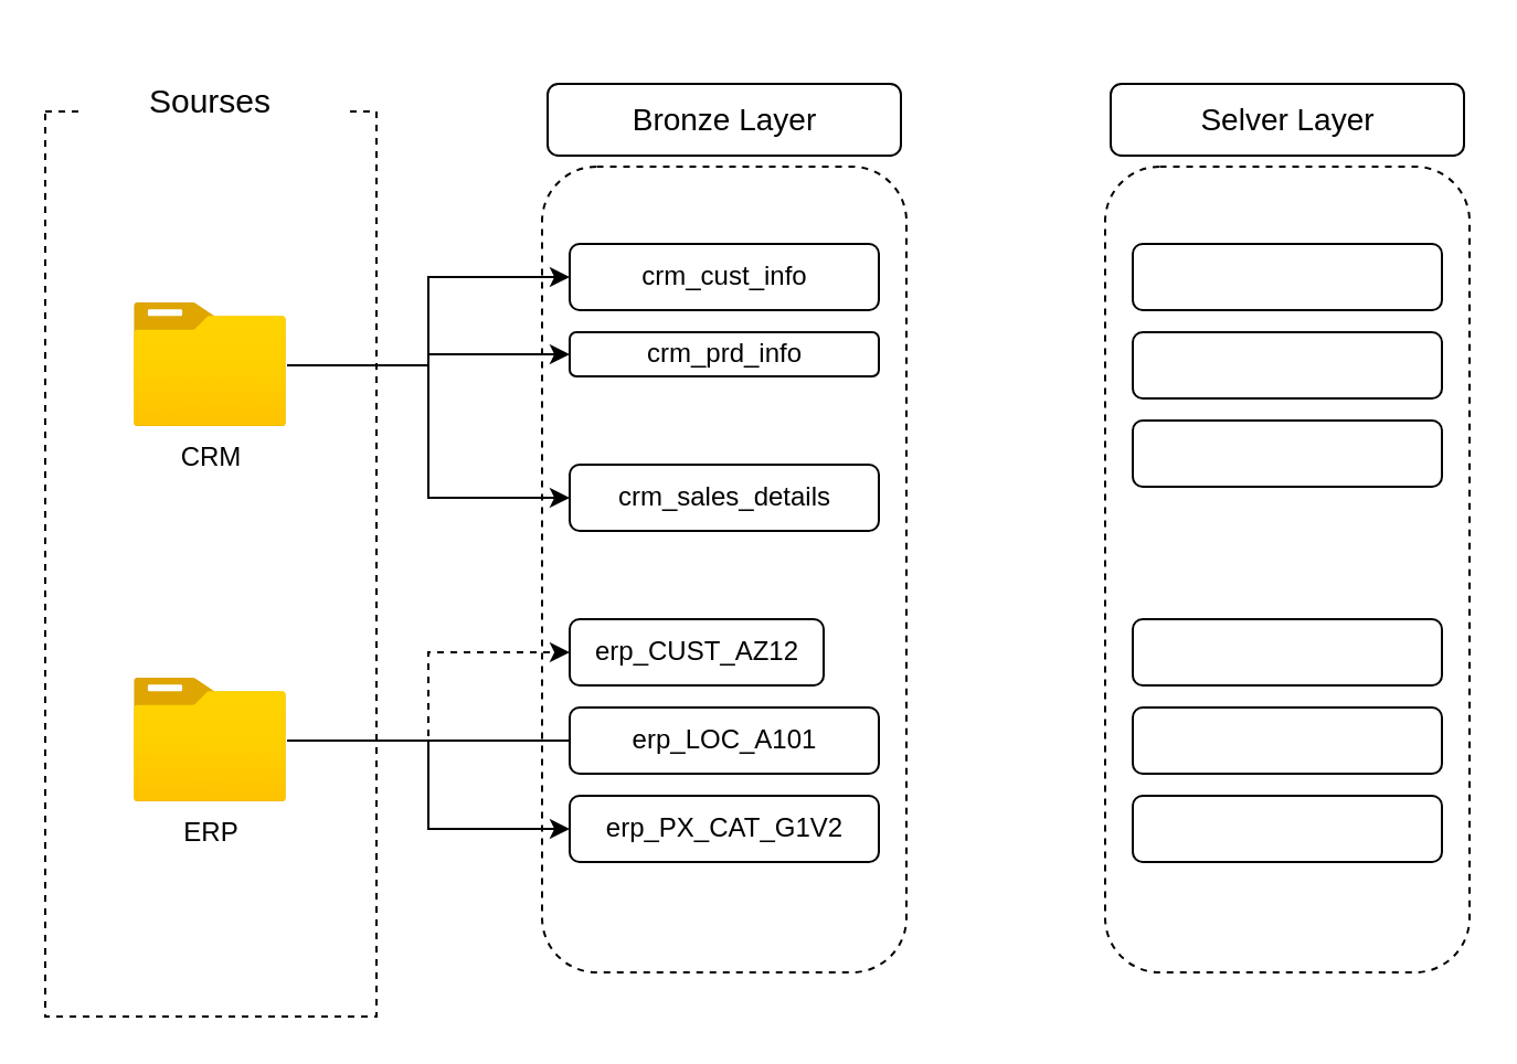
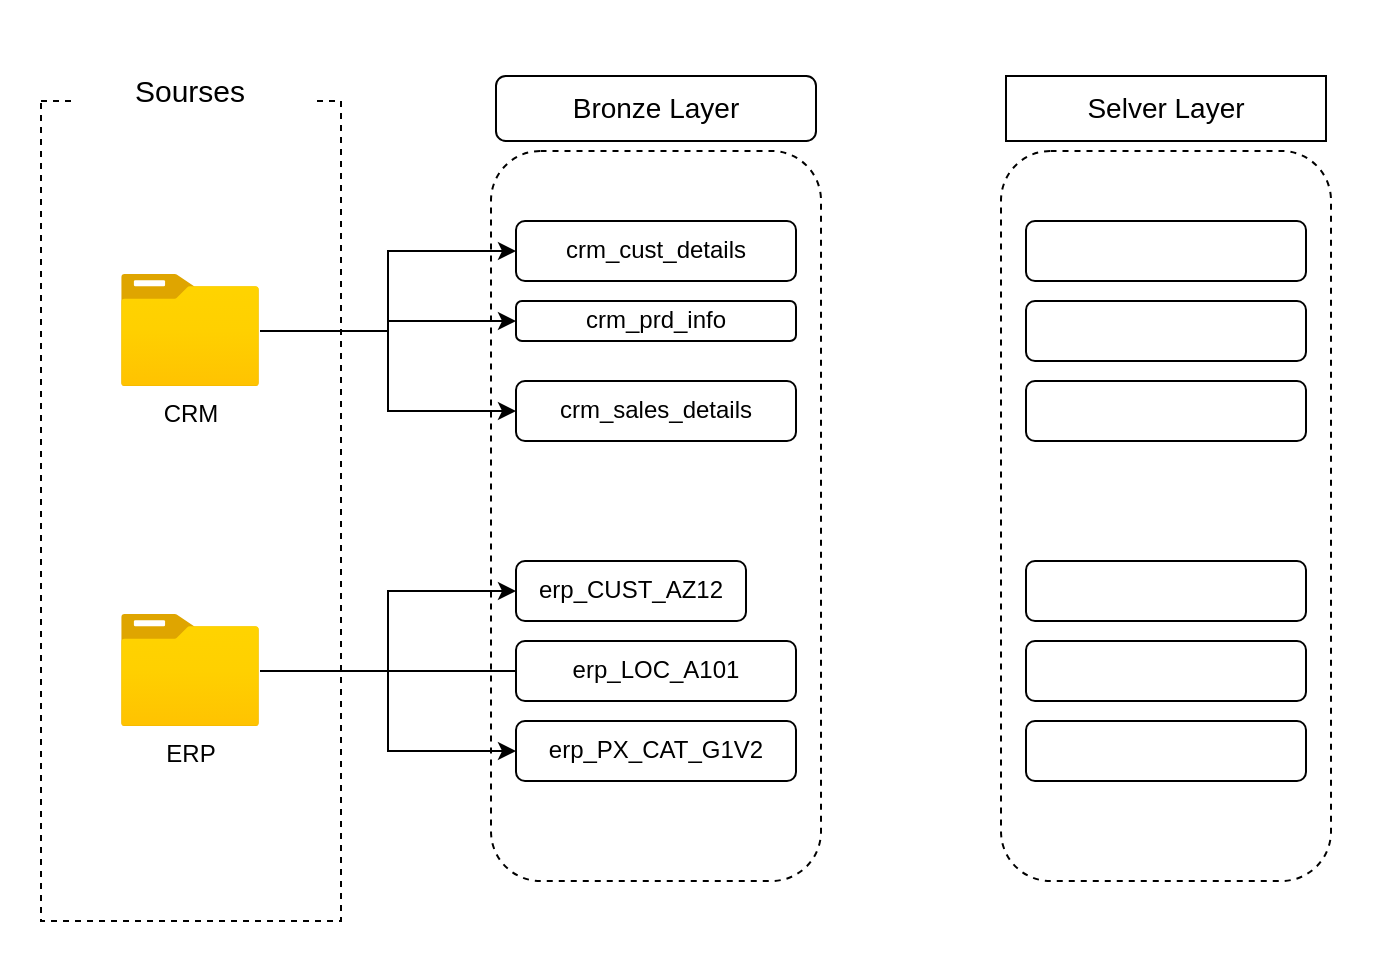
- <mxCell id="27" value="&lt;span style=&quot;font-size: 14px;&quot;&gt;Selver Layer&lt;/span&gt;" style="rounded=1;whiteSpace=wrap;html=1;fillColor=none;strokeColor=default;" vertex="1" parent="1"><mxGeometry x="502.5" y="37.5" width="160" height="32.5" as="geometry" /></mxCell>
+ <mxCell id="27" value="&lt;span style=&quot;font-size: 14px;&quot;&gt;Selver Layer&lt;/span&gt;" style="whiteSpace=wrap;html=1;fillColor=none;strokeColor=default;rounded=0;" vertex="1" parent="1"><mxGeometry x="502.5" y="37.5" width="160" height="32.5" as="geometry" /></mxCell>
- <mxCell id="14" value="crm_cust_info" style="rounded=1;whiteSpace=wrap;html=1;" vertex="1" parent="1"><mxGeometry x="257.5" y="110" width="140" height="30" as="geometry" /></mxCell>
+ <mxCell id="14" value="crm_cust_details" style="rounded=1;whiteSpace=wrap;html=1;" vertex="1" parent="1"><mxGeometry x="257.5" y="110" width="140" height="30" as="geometry" /></mxCell>
- <mxCell id="15" value="crm_sales_details" style="rounded=1;whiteSpace=wrap;html=1;" vertex="1" parent="1"><mxGeometry x="257.5" y="210" width="140" height="30" as="geometry" /></mxCell>
+ <mxCell id="15" value="crm_sales_details" style="rounded=1;whiteSpace=wrap;html=1;" vertex="1" parent="1"><mxGeometry x="257.5" y="190" width="140" height="30" as="geometry" /></mxCell>
- <mxCell id="10" style="edgeStyle=orthogonalEdgeStyle;rounded=0;orthogonalLoop=1;jettySize=auto;html=1;entryX=0;entryY=0.5;entryDx=0;entryDy=0;dashed=1;" edge="1" parent="1" source="12" target="17"><mxGeometry relative="1" as="geometry" /></mxCell>
+ <mxCell id="10" style="edgeStyle=orthogonalEdgeStyle;rounded=0;orthogonalLoop=1;jettySize=auto;html=1;entryX=0;entryY=0.5;entryDx=0;entryDy=0;" edge="1" parent="1" source="12" target="17"><mxGeometry relative="1" as="geometry" /></mxCell>
